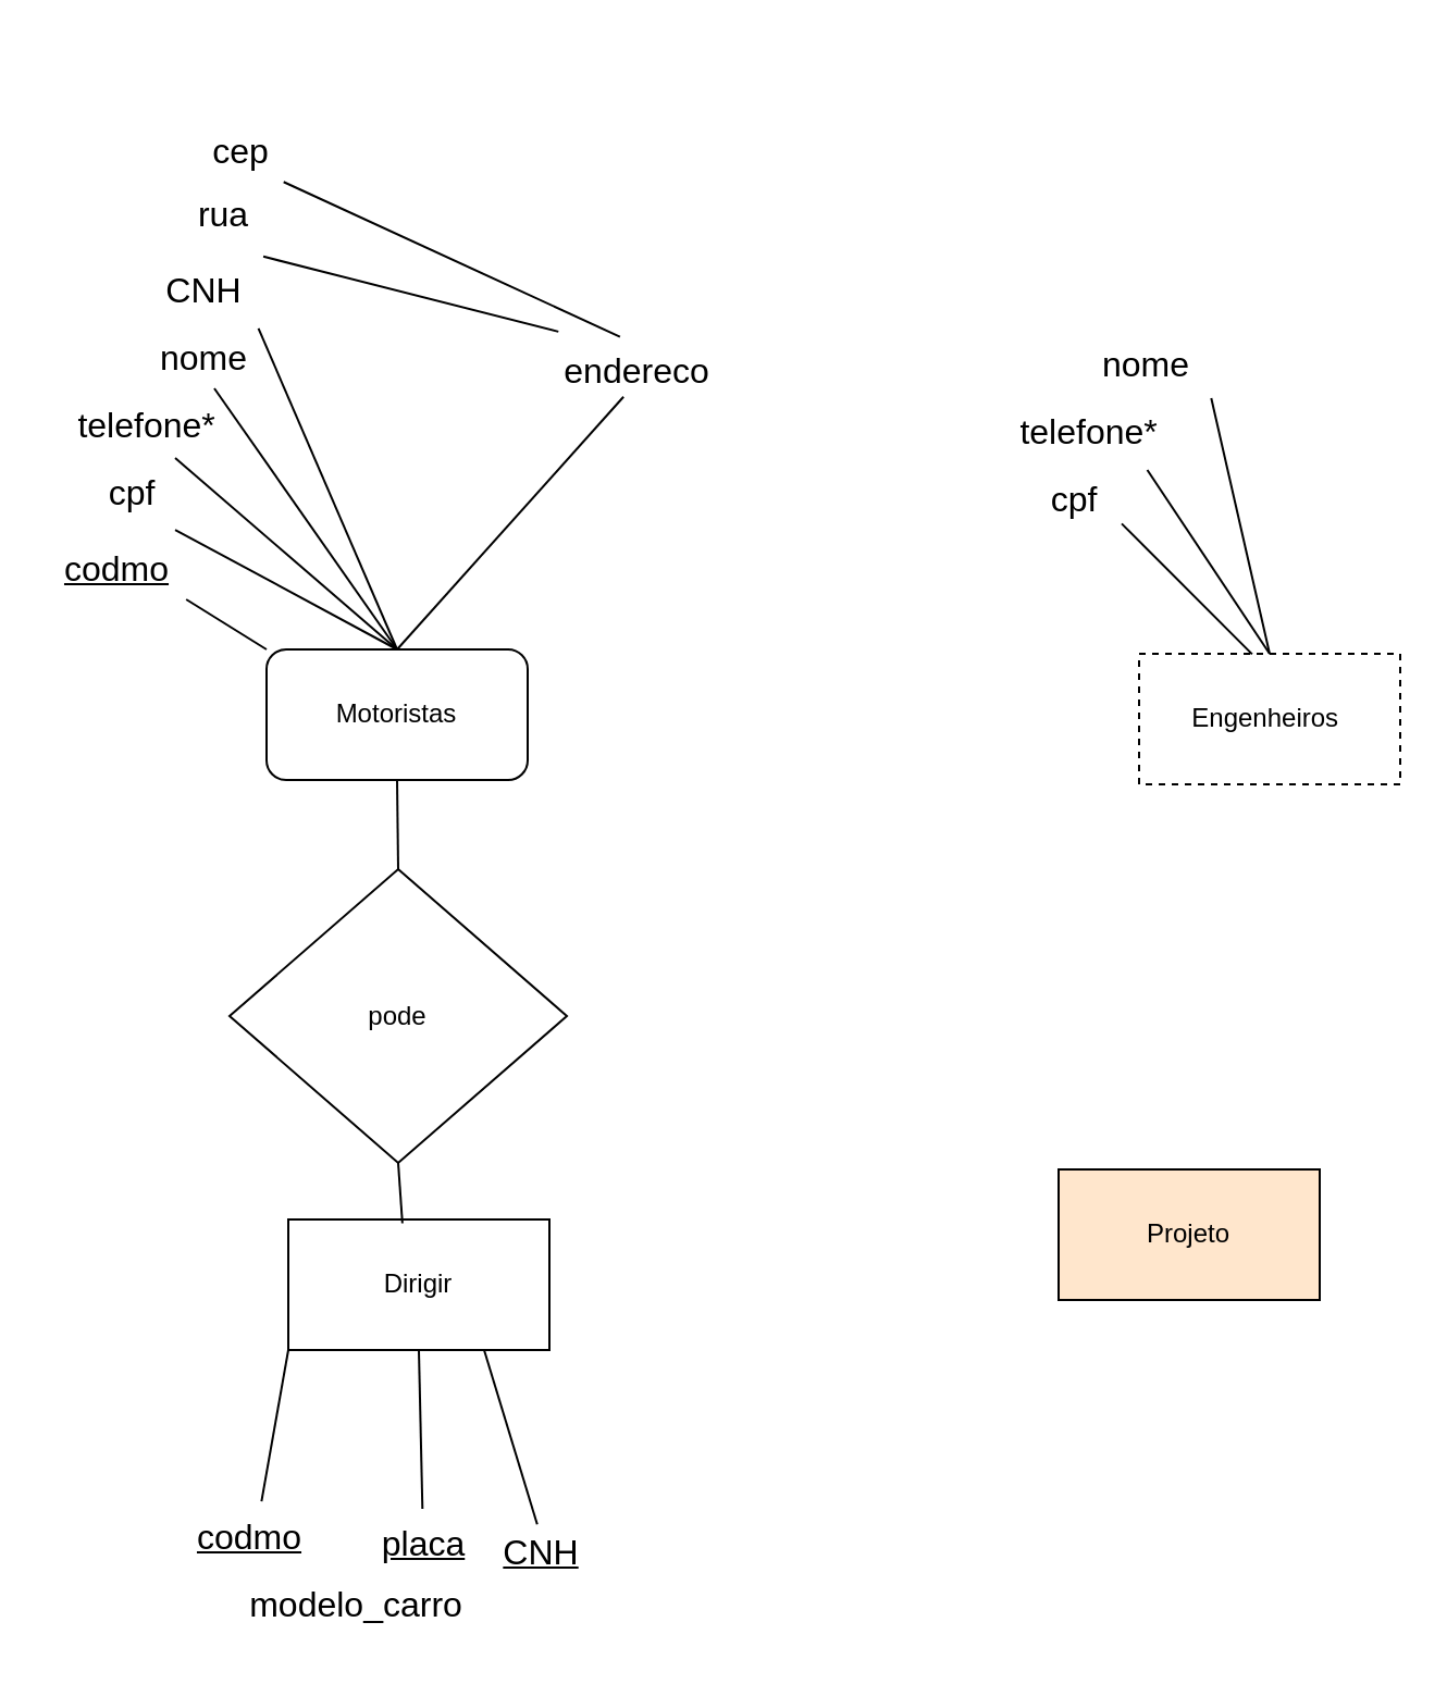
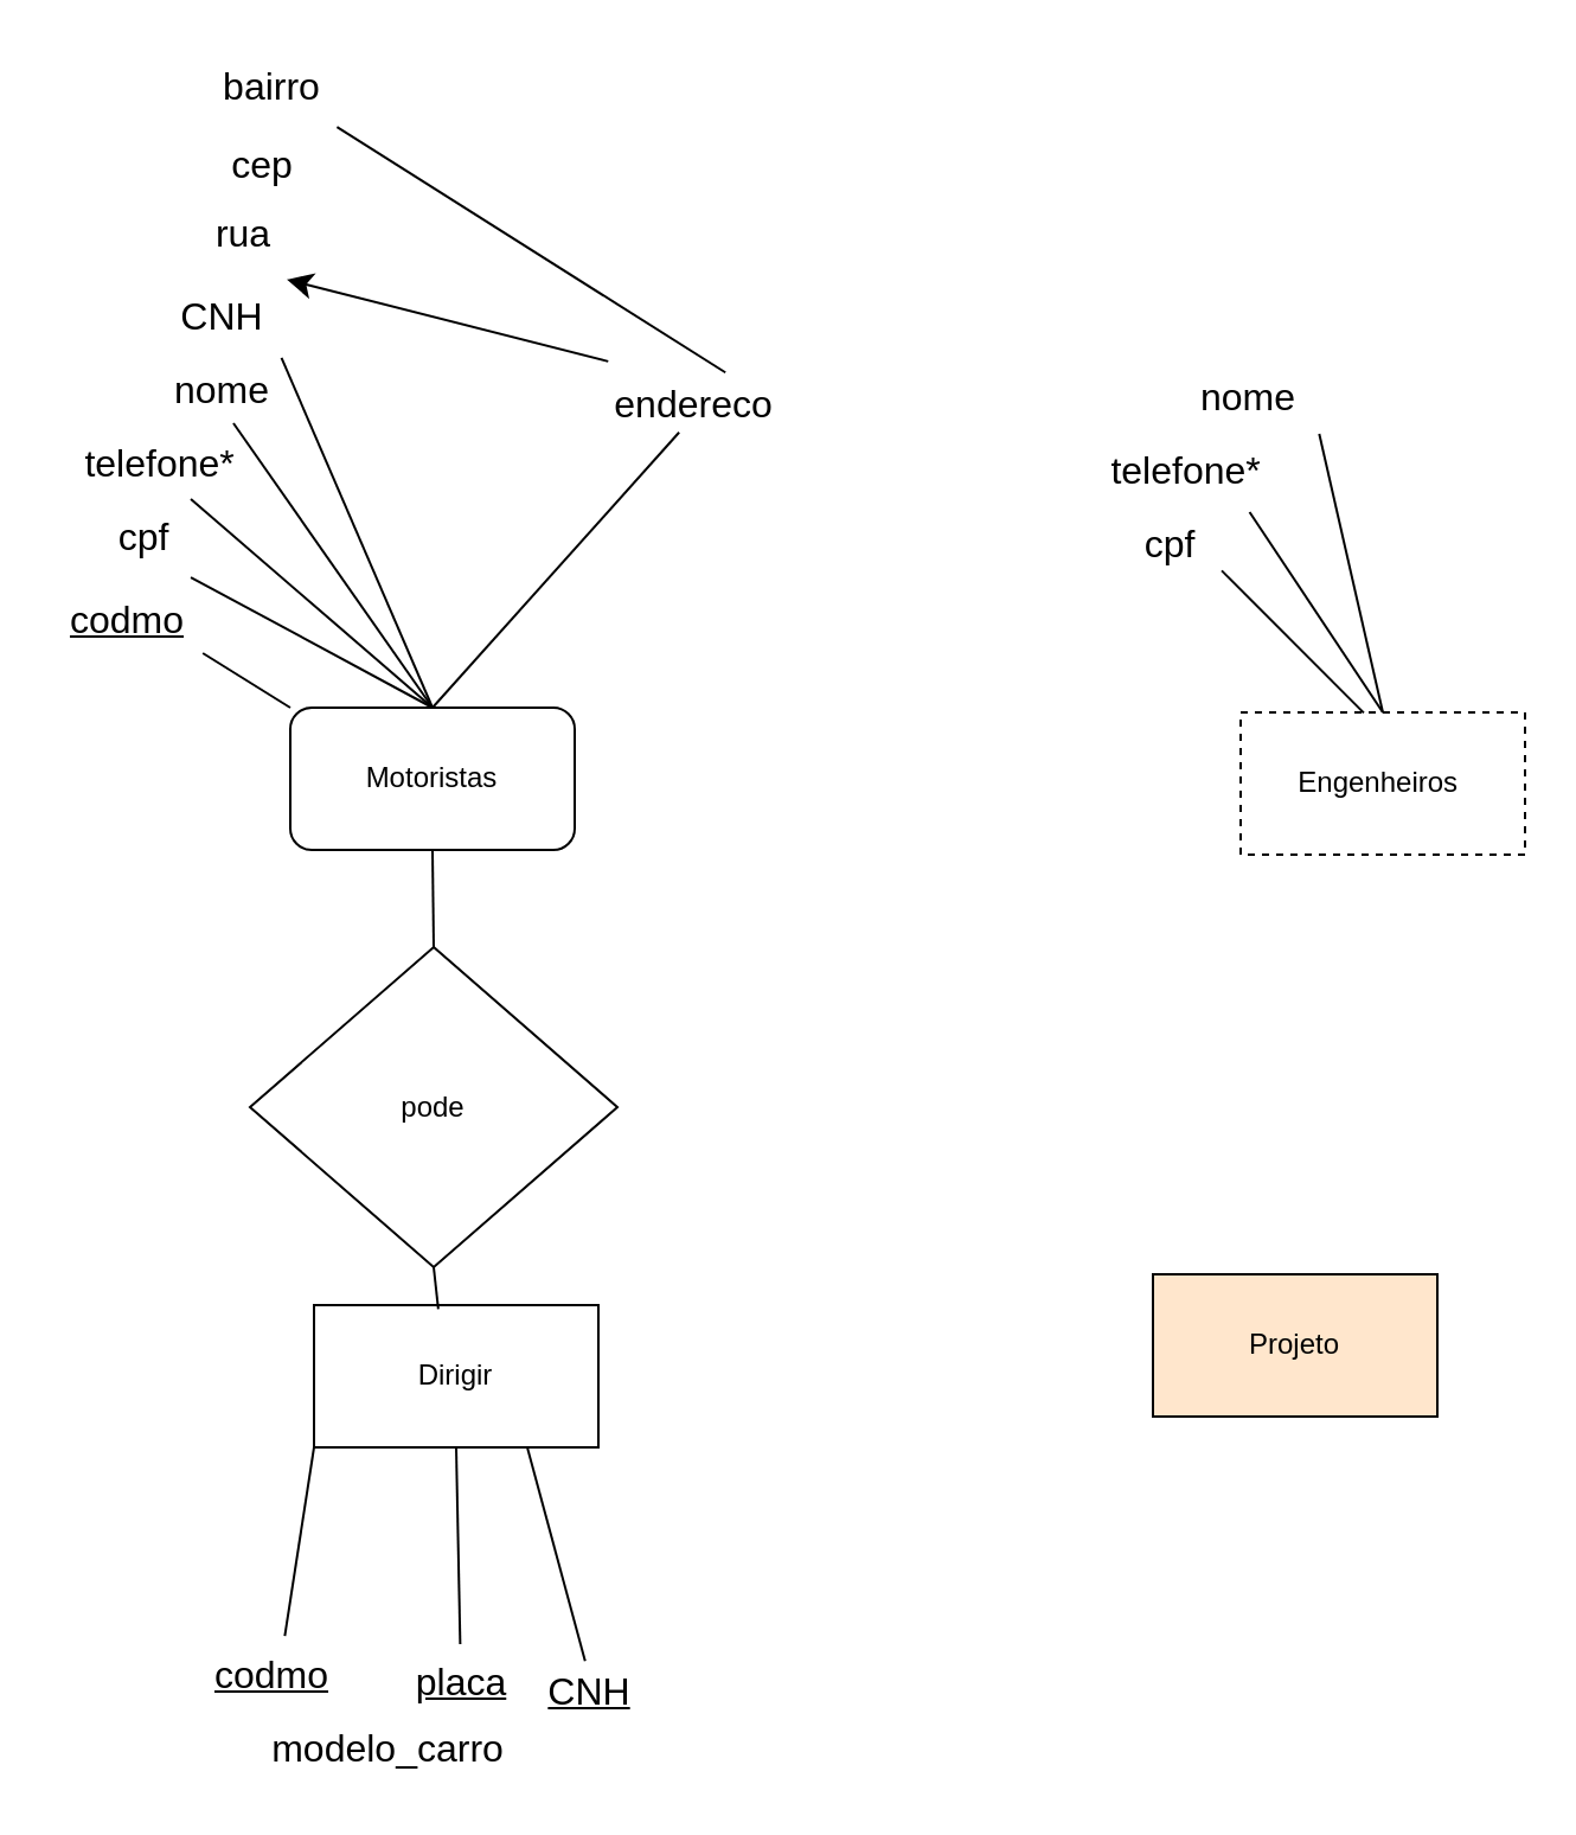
+ <mxCell id="18" value="bairro" style="text;html=1;align=center;verticalAlign=middle;resizable=0;points=[];autosize=1;strokeColor=none;fillColor=none;fontSize=16;" vertex="1" parent="1"><mxGeometry x="84" y="20" width="59" height="31" as="geometry" /></mxCell>
+ <mxCell id="21" value="" style="endArrow=none;html=1;rounded=0;fontSize=12;startSize=8;endSize=8;curved=1;exitX=0.666;exitY=0.085;exitDx=0;exitDy=0;entryX=0.978;entryY=1.068;entryDx=0;entryDy=0;entryPerimeter=0;exitPerimeter=0;" edge="1" parent="1" source="14" target="18"><mxGeometry width="50" height="50" relative="1" as="geometry"><mxPoint x="311" y="95" as="sourcePoint" /><mxPoint x="251" y="-47" as="targetPoint" /></mxGeometry></mxCell>
- <mxCell id="19" value="" style="endArrow=none;html=1;rounded=0;fontSize=12;startSize=8;endSize=8;curved=1;exitX=0.084;exitY=-0.066;exitDx=0;exitDy=0;entryX=0.964;entryY=1.142;entryDx=0;entryDy=0;entryPerimeter=0;exitPerimeter=0;" edge="1" parent="1" source="14" target="16"><mxGeometry width="50" height="50" relative="1" as="geometry"><mxPoint x="163" y="44" as="sourcePoint" /><mxPoint x="103" y="-98" as="targetPoint" /></mxGeometry></mxCell>
+ <mxCell id="19" value="" style="endArrow=classic;html=1;rounded=0;fontSize=12;startSize=8;endSize=8;curved=1;exitX=0.084;exitY=-0.066;exitDx=0;exitDy=0;entryX=0.964;entryY=1.142;entryDx=0;entryDy=0;entryPerimeter=0;exitPerimeter=0;" edge="1" parent="1" source="14" target="16"><mxGeometry width="50" height="50" relative="1" as="geometry"><mxPoint x="163" y="44" as="sourcePoint" /><mxPoint x="103" y="-98" as="targetPoint" /></mxGeometry></mxCell>
- <mxCell id="20" value="" style="endArrow=none;html=1;rounded=0;fontSize=12;startSize=8;endSize=8;curved=1;exitX=0.417;exitY=0.009;exitDx=0;exitDy=0;entryX=0.951;entryY=0.972;entryDx=0;entryDy=0;entryPerimeter=0;exitPerimeter=0;" edge="1" parent="1" source="14" target="17"><mxGeometry width="50" height="50" relative="1" as="geometry"><mxPoint x="239" y="114" as="sourcePoint" /><mxPoint x="179" y="-28" as="targetPoint" /></mxGeometry></mxCell>
- <mxCell id="29" value="Dirigir" style="whiteSpace=wrap;html=1;" vertex="1" parent="1"><mxGeometry x="132" y="560" width="120" height="60" as="geometry" /></mxCell>
+ <mxCell id="29" value="Dirigir" style="whiteSpace=wrap;html=1;" vertex="1" parent="1"><mxGeometry x="132" y="550" width="120" height="60" as="geometry" /></mxCell>
